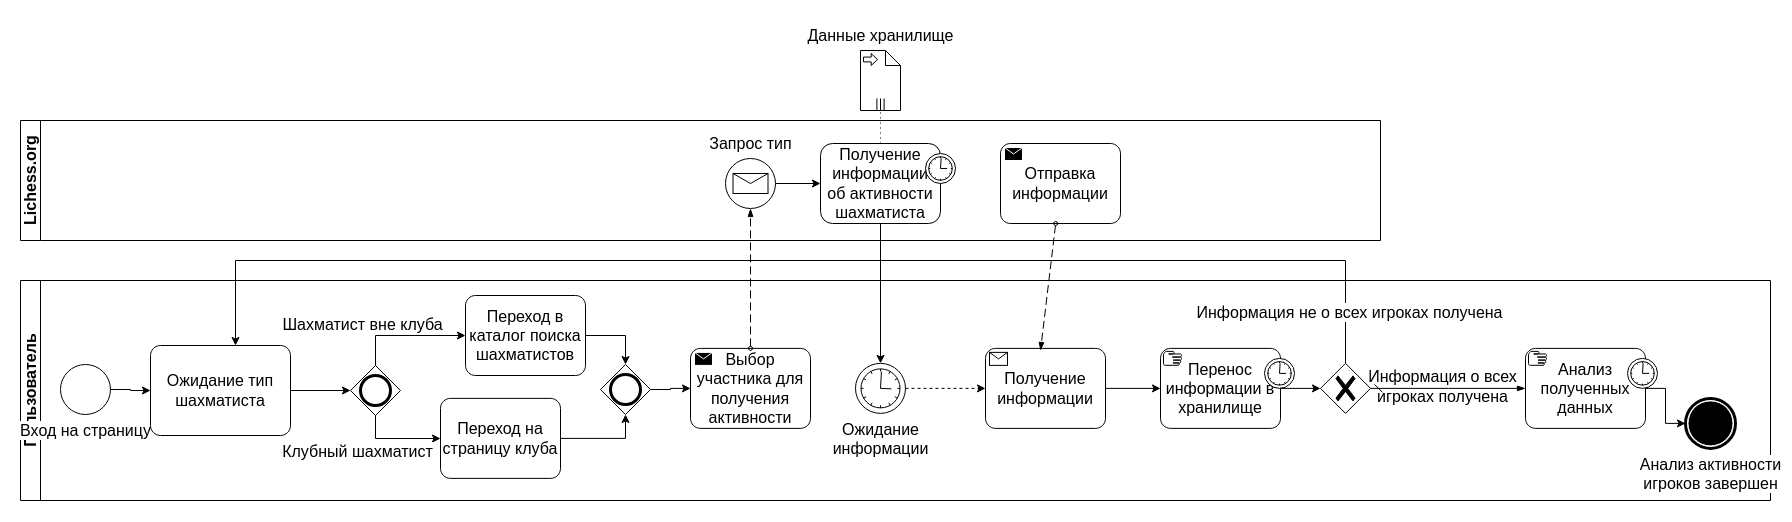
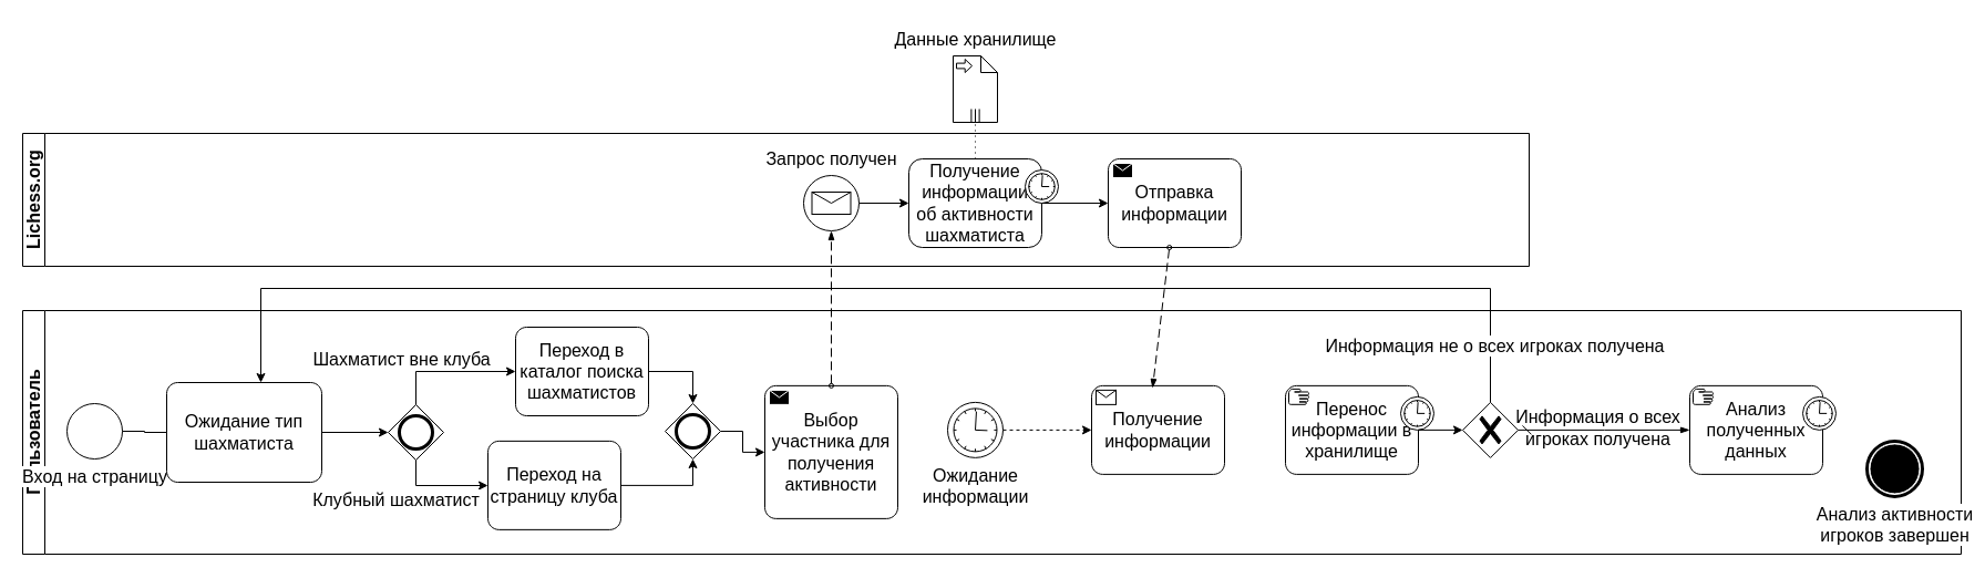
- <mxCell id="6" value="Запрос тип" style="text;html=1;align=center;verticalAlign=middle;resizable=0;points=[];autosize=1;strokeColor=none;fillColor=none;fontSize=16;" parent="2" vertex="1"><mxGeometry x="660" y="8" width="140" height="30" as="geometry" /></mxCell>
+ <mxCell id="6" value="Запрос получен" style="text;html=1;align=center;verticalAlign=middle;resizable=0;points=[];autosize=1;strokeColor=none;fillColor=none;fontSize=16;" parent="2" vertex="1"><mxGeometry x="660" y="8" width="140" height="30" as="geometry" /></mxCell>
- <mxCell id="7" style="edgeStyle=orthogonalEdgeStyle;rounded=0;orthogonalLoop=1;jettySize=auto;html=1;fontSize=16;" parent="2" source="8" target="14" edge="1"><mxGeometry relative="1" as="geometry" /></mxCell>
+ <mxCell id="7" style="edgeStyle=orthogonalEdgeStyle;rounded=0;orthogonalLoop=1;jettySize=auto;html=1;fontSize=16;" parent="2" source="8" target="5" edge="1"><mxGeometry relative="1" as="geometry" /></mxCell>
- <mxCell id="13" value="Выбор участника для получения активности" style="points=[[0.25,0,0],[0.5,0,0],[0.75,0,0],[1,0.25,0],[1,0.5,0],[1,0.75,0],[0.75,1,0],[0.5,1,0],[0.25,1,0],[0,0.75,0],[0,0.5,0],[0,0.25,0]];shape=mxgraph.bpmn.task;whiteSpace=wrap;rectStyle=rounded;size=10;html=1;container=1;expand=0;collapsible=0;taskMarker=send;fontSize=16;" parent="10" vertex="1"><mxGeometry x="670" y="67.88" width="120" height="80" as="geometry" /></mxCell>
+ <mxCell id="13" value="Выбор участника для получения активности" style="points=[[0.25,0,0],[0.5,0,0],[0.75,0,0],[1,0.25,0],[1,0.5,0],[1,0.75,0],[0.75,1,0],[0.5,1,0],[0.25,1,0],[0,0.75,0],[0,0.5,0],[0,0.25,0]];shape=mxgraph.bpmn.task;whiteSpace=wrap;rectStyle=rounded;size=10;html=1;container=1;expand=0;collapsible=0;taskMarker=send;fontSize=16;" parent="10" vertex="1"><mxGeometry x="670" y="67.88" width="120" height="120" as="geometry" /></mxCell>
- <mxCell id="18" style="edgeStyle=orthogonalEdgeStyle;rounded=0;orthogonalLoop=1;jettySize=auto;html=1;fontSize=16;" parent="10" source="23" target="16" edge="1"><mxGeometry relative="1" as="geometry"><mxPoint x="1116" y="107.88" as="targetPoint" /><mxPoint x="1050" y="107.88" as="sourcePoint" /></mxGeometry></mxCell>
- <mxCell id="37" style="edgeStyle=orthogonalEdgeStyle;rounded=0;orthogonalLoop=1;jettySize=auto;html=1;" edge="1" parent="10" source="11" target="36"><mxGeometry relative="1" as="geometry"><mxPoint x="135" y="60" as="targetPoint" /></mxGeometry></mxCell>
+ <mxCell id="37" style="edgeStyle=orthogonalEdgeStyle;rounded=0;orthogonalLoop=1;jettySize=auto;html=1;endArrow=none;" edge="1" parent="10" source="11" target="36"><mxGeometry relative="1" as="geometry"><mxPoint x="135" y="60" as="targetPoint" /></mxGeometry></mxCell>
- <mxCell id="22" style="edgeStyle=orthogonalEdgeStyle;rounded=0;orthogonalLoop=1;jettySize=auto;html=1;fontSize=16;" parent="10" source="19" target="21" edge="1"><mxGeometry relative="1" as="geometry"><mxPoint x="1645" y="107.88" as="targetPoint" /></mxGeometry></mxCell>
